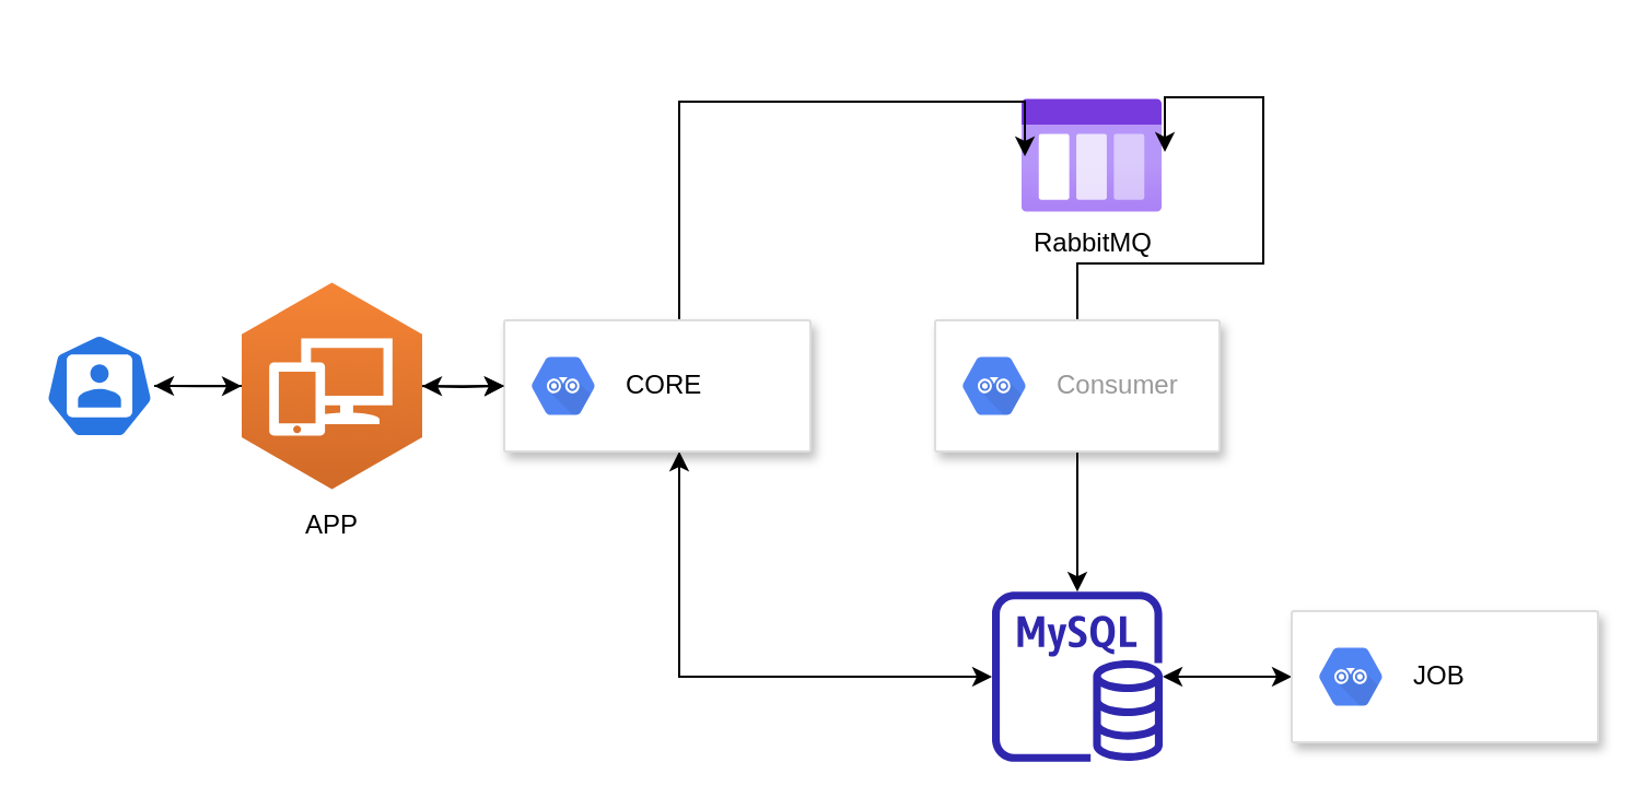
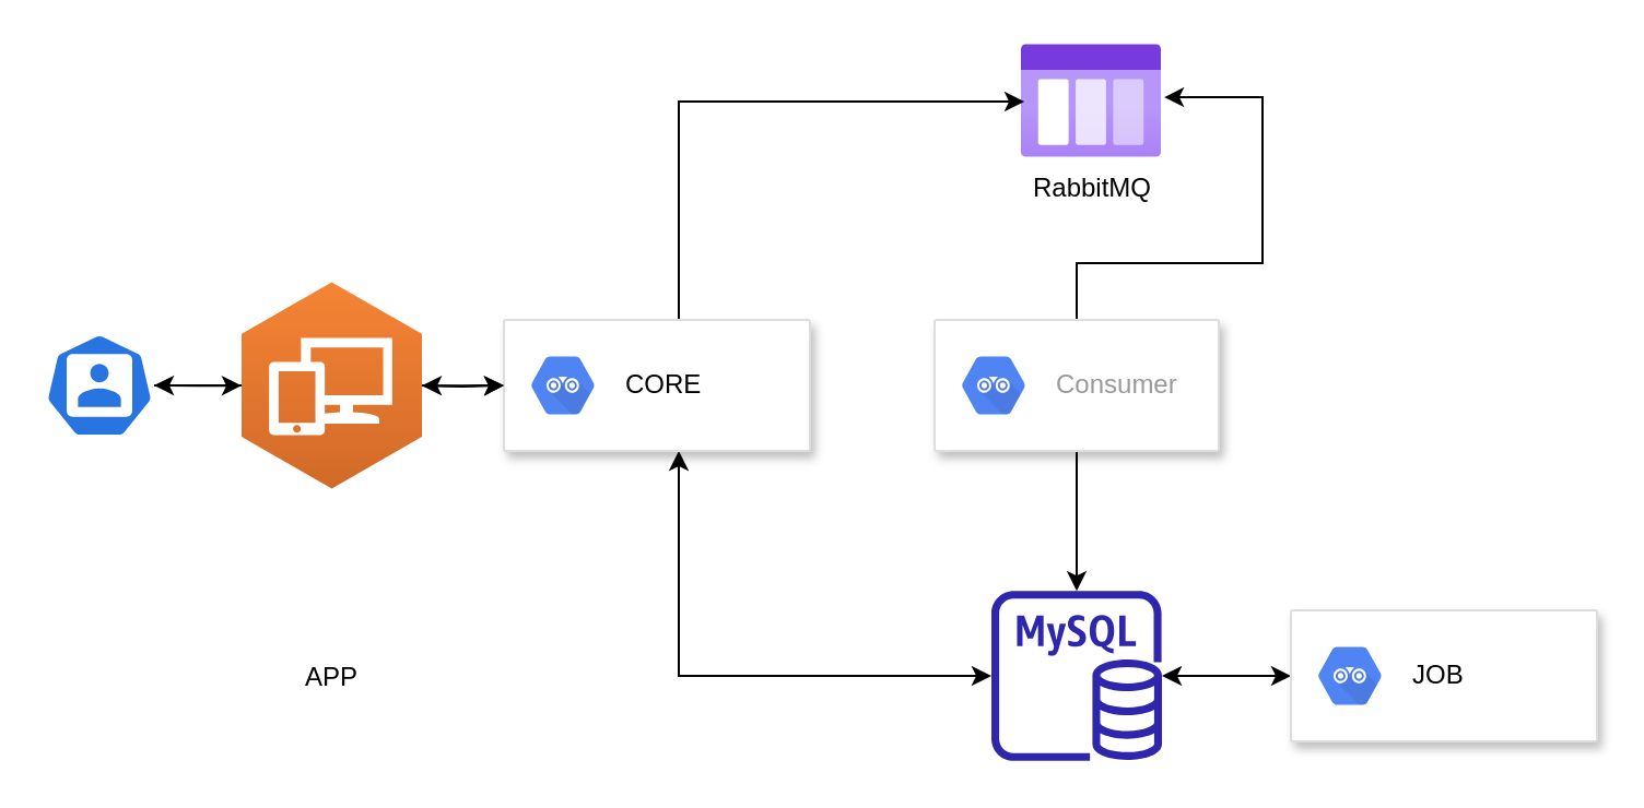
- <mxCell id="3" value="RabbitMQ" style="aspect=fixed;html=1;points=[];align=center;image;fontSize=12;image=img/lib/azure2/general/Storage_Queue.svg;" vertex="1" parent="1"><mxGeometry x="467" y="45" width="64" height="52" as="geometry" /></mxCell>
+ <mxCell id="3" value="RabbitMQ" style="aspect=fixed;html=1;points=[];align=center;image;fontSize=12;image=img/lib/azure2/general/Storage_Queue.svg;" vertex="1" parent="1"><mxGeometry x="467" y="20" width="64" height="52" as="geometry" /></mxCell>
- <mxCell id="21" value="APP" style="text;html=1;align=center;verticalAlign=middle;resizable=0;points=[];autosize=1;strokeColor=none;fillColor=none;" vertex="1" parent="1"><mxGeometry x="131.25" y="230" width="40" height="20" as="geometry" /></mxCell>
+ <mxCell id="21" value="APP" style="text;html=1;align=center;verticalAlign=middle;resizable=0;points=[];autosize=1;strokeColor=none;fillColor=none;" vertex="1" parent="1"><mxGeometry x="131.25" y="300" width="40" height="20" as="geometry" /></mxCell>
